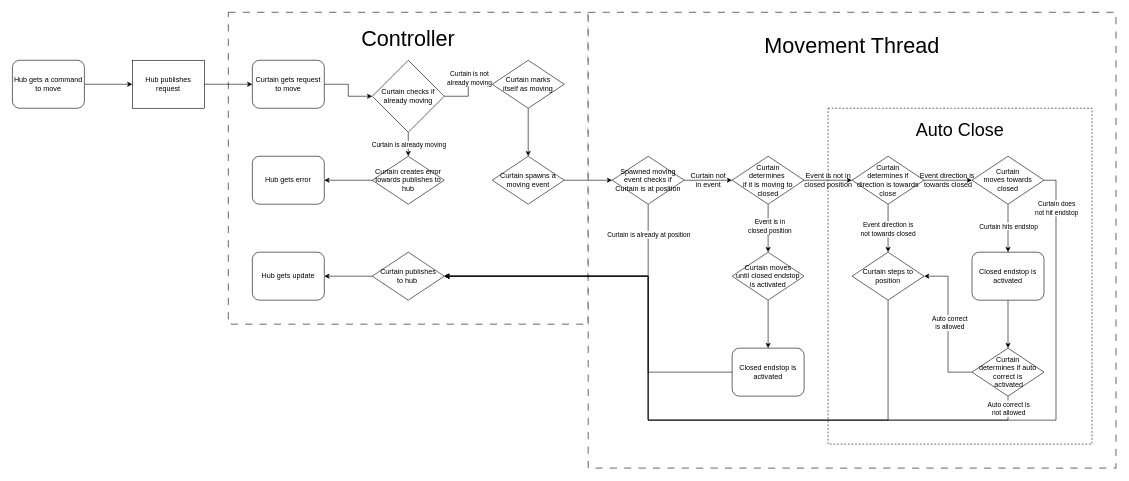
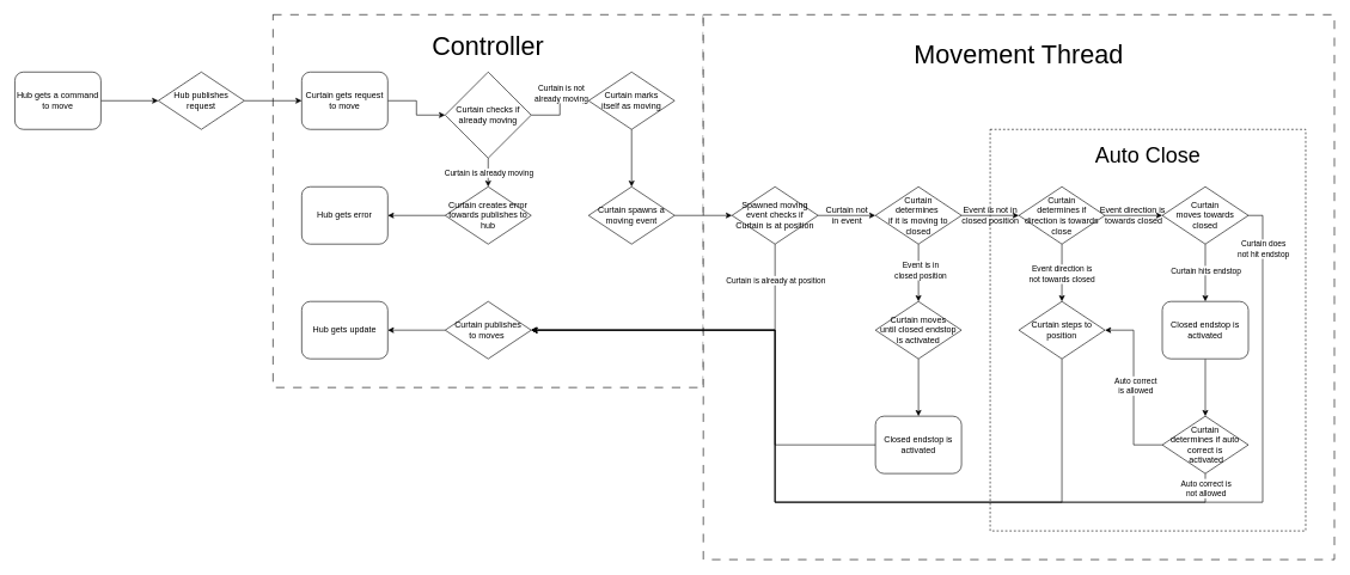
- <mxCell id="8" value="Hub publishes request" style="whiteSpace=wrap;html=1;rounded=0;" parent="1" vertex="1"><mxGeometry x="220" y="100" width="120" height="80" as="geometry" /></mxCell>
+ <mxCell id="8" value="Hub publishes request" style="rhombus;whiteSpace=wrap;html=1;" parent="1" vertex="1"><mxGeometry x="220" y="100" width="120" height="80" as="geometry" /></mxCell>
- <mxCell id="24" value="Curtain publishes&lt;br&gt;to hub&amp;nbsp;" style="rhombus;whiteSpace=wrap;html=1;" parent="1" vertex="1"><mxGeometry x="620" y="420" width="120" height="80" as="geometry" /></mxCell>
+ <mxCell id="24" value="Curtain publishes&lt;br&gt;to moves&amp;nbsp;" style="rhombus;whiteSpace=wrap;html=1;" parent="1" vertex="1"><mxGeometry x="620" y="420" width="120" height="80" as="geometry" /></mxCell>
